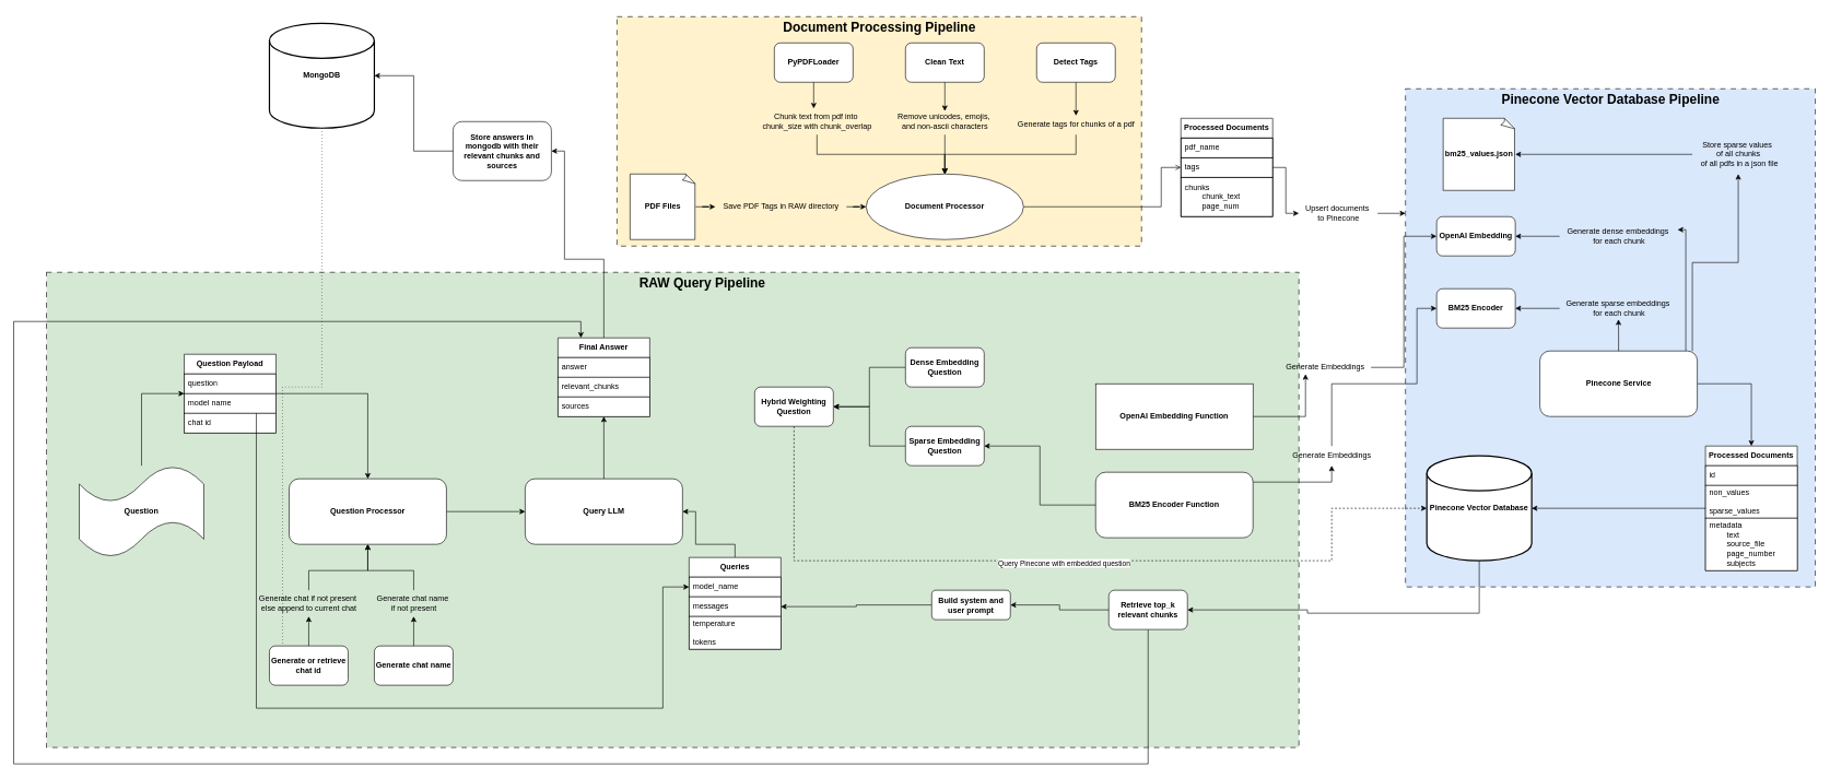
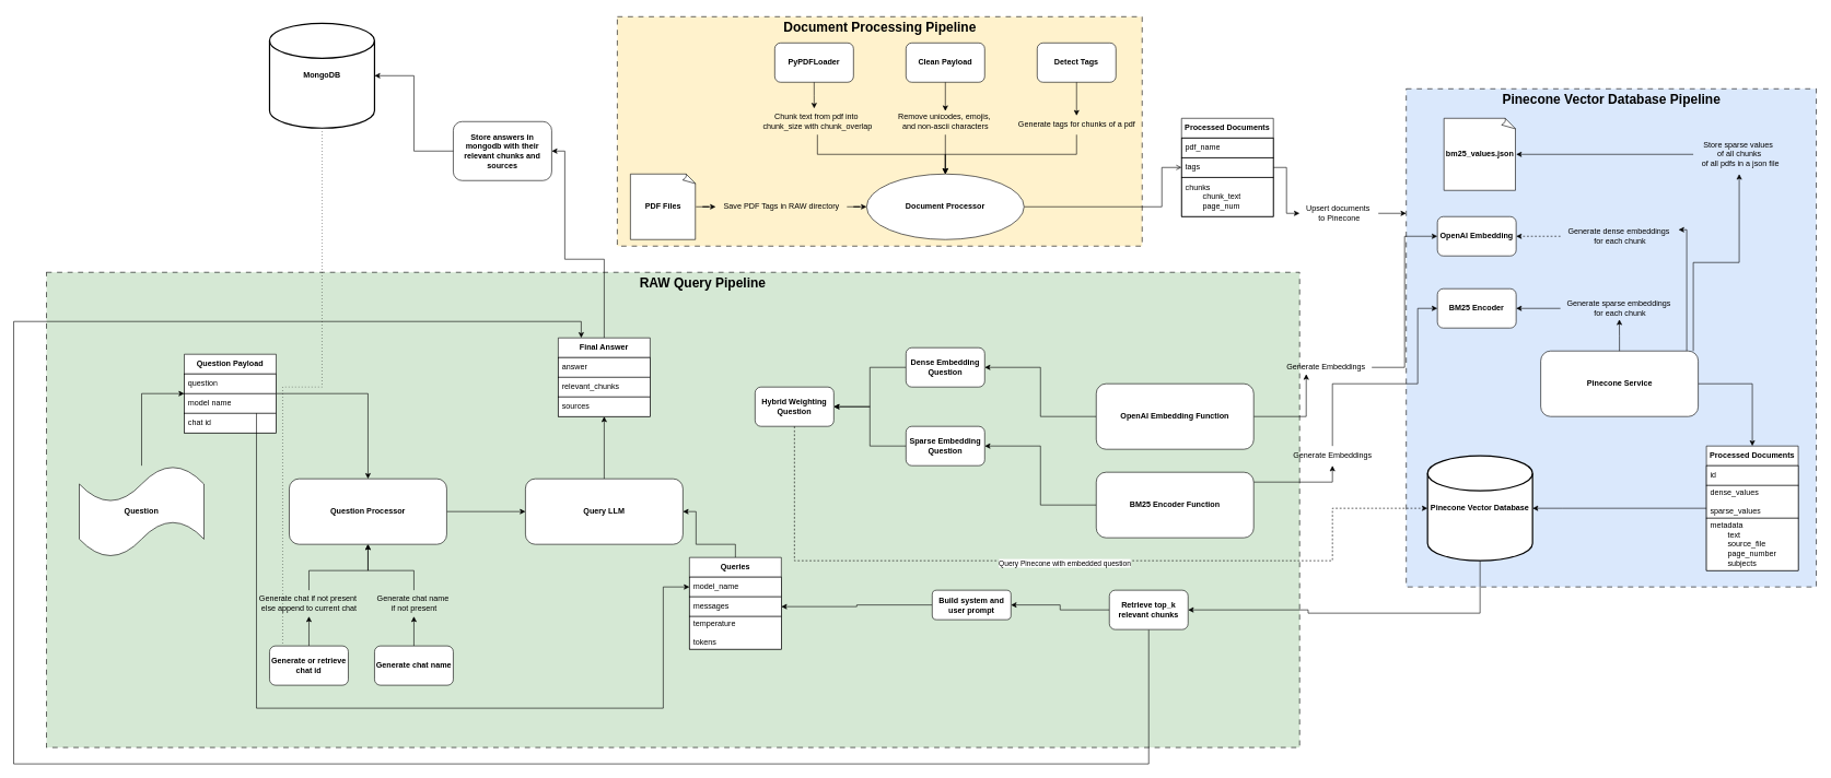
- <mxCell id="6" value="&lt;b&gt;Clean Text&lt;/b&gt;" style="rounded=1;whiteSpace=wrap;html=1;" vertex="1" parent="1"><mxGeometry x="1380" y="65" width="120" height="60" as="geometry" /></mxCell>
+ <mxCell id="6" value="&lt;b&gt;Clean Payload&lt;/b&gt;" style="rounded=1;whiteSpace=wrap;html=1;" vertex="1" parent="1"><mxGeometry x="1380" y="65" width="120" height="60" as="geometry" /></mxCell>
- <mxCell id="38" style="edgeStyle=orthogonalEdgeStyle;rounded=0;orthogonalLoop=1;jettySize=auto;html=1;" edge="1" parent="1" source="39" target="36"><mxGeometry relative="1" as="geometry" /></mxCell>
+ <mxCell id="38" style="edgeStyle=orthogonalEdgeStyle;rounded=0;orthogonalLoop=1;jettySize=auto;html=1;dashed=1;" edge="1" parent="1" source="39" target="36"><mxGeometry relative="1" as="geometry" /></mxCell>
+ <mxCell id="53" style="edgeStyle=orthogonalEdgeStyle;rounded=0;orthogonalLoop=1;jettySize=auto;html=1;entryX=1;entryY=0.5;entryDx=0;entryDy=0;" edge="1" parent="1" source="54" target="85"><mxGeometry relative="1" as="geometry" /></mxCell>
- <mxCell id="54" value="&lt;b&gt;OpenAI Embedding Function&lt;/b&gt;" style="whiteSpace=wrap;html=1;rounded=0;" vertex="1" parent="1"><mxGeometry x="1670" y="585" width="240" height="100" as="geometry" /></mxCell>
+ <mxCell id="54" value="&lt;b&gt;OpenAI Embedding Function&lt;/b&gt;" style="rounded=1;whiteSpace=wrap;html=1;" vertex="1" parent="1"><mxGeometry x="1670" y="585" width="240" height="100" as="geometry" /></mxCell>
- <mxCell id="49" value="&lt;div&gt;non_values&lt;/div&gt;&lt;div&gt;&lt;br&gt;&lt;/div&gt;&lt;div&gt;sparse_values&lt;/div&gt;" style="text;strokeColor=default;fillColor=default;align=left;verticalAlign=middle;spacingLeft=4;spacingRight=4;overflow=hidden;points=[[0,0.5],[1,0.5]];portConstraint=eastwest;rotatable=0;whiteSpace=wrap;html=1;" vertex="1" parent="47"><mxGeometry y="60" width="140" height="50" as="geometry" /></mxCell>
+ <mxCell id="49" value="&lt;div&gt;dense_values&lt;/div&gt;&lt;div&gt;&lt;br&gt;&lt;/div&gt;&lt;div&gt;sparse_values&lt;/div&gt;" style="text;strokeColor=default;fillColor=default;align=left;verticalAlign=middle;spacingLeft=4;spacingRight=4;overflow=hidden;points=[[0,0.5],[1,0.5]];portConstraint=eastwest;rotatable=0;whiteSpace=wrap;html=1;" vertex="1" parent="47"><mxGeometry y="60" width="140" height="50" as="geometry" /></mxCell>
